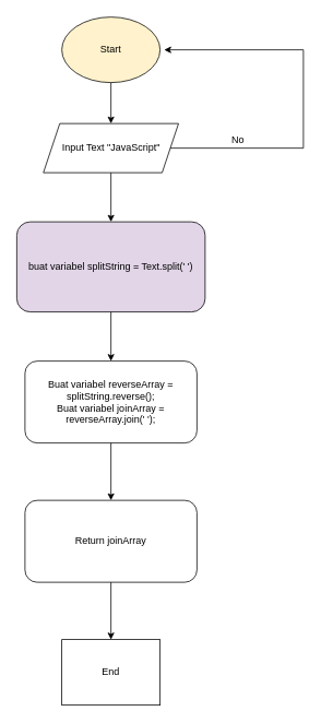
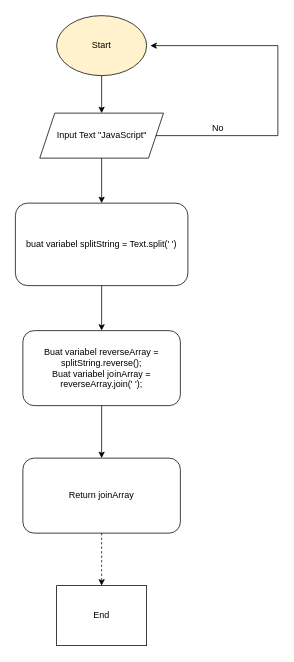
- <mxCell id="4" value="buat variabel splitString = Text.split(' ')&lt;br&gt;" style="rounded=1;whiteSpace=wrap;html=1;fillColor=#e1d5e7;" vertex="1" parent="1"><mxGeometry x="20" y="270" width="230" height="110" as="geometry" /></mxCell>
+ <mxCell id="4" value="buat variabel splitString = Text.split(' ')&lt;br&gt;" style="rounded=1;whiteSpace=wrap;html=1;" vertex="1" parent="1"><mxGeometry x="20" y="270" width="230" height="110" as="geometry" /></mxCell>
- <mxCell id="12" value="" style="endArrow=classic;html=1;rounded=0;exitX=0.5;exitY=1;exitDx=0;exitDy=0;entryX=0.5;entryY=0;entryDx=0;entryDy=0;" edge="1" parent="1" source="6" target="7"><mxGeometry width="50" height="50" relative="1" as="geometry"><mxPoint x="145" y="550" as="sourcePoint" /><mxPoint x="145" y="620" as="targetPoint" /></mxGeometry></mxCell>
+ <mxCell id="12" value="" style="endArrow=classic;html=1;rounded=0;exitX=0.5;exitY=1;exitDx=0;exitDy=0;entryX=0.5;entryY=0;entryDx=0;entryDy=0;dashed=1;" edge="1" parent="1" source="6" target="7"><mxGeometry width="50" height="50" relative="1" as="geometry"><mxPoint x="145" y="550" as="sourcePoint" /><mxPoint x="145" y="620" as="targetPoint" /></mxGeometry></mxCell>
